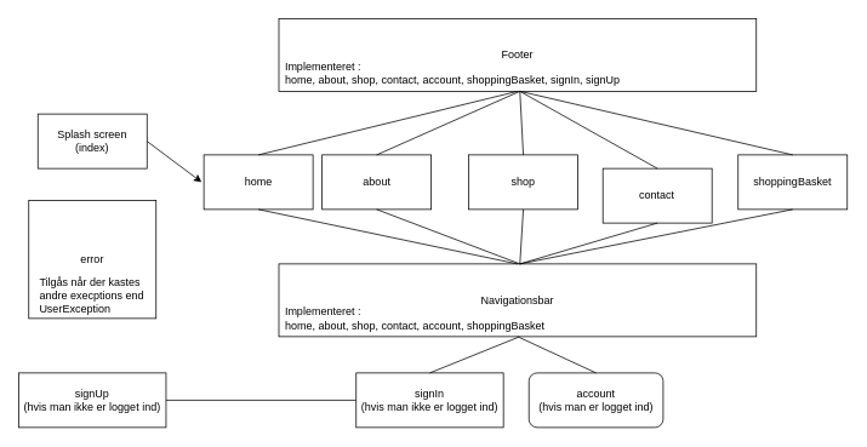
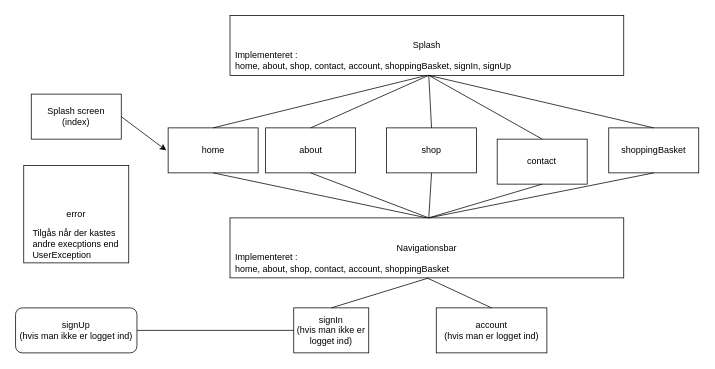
- <mxCell id="7" value="Footer" style="rounded=0;whiteSpace=wrap;html=1;align=center;" parent="1" vertex="1"><mxGeometry x="306" y="20" width="525" height="80" as="geometry" /></mxCell>
+ <mxCell id="7" value="Splash" style="rounded=0;whiteSpace=wrap;html=1;align=center;" parent="1" vertex="1"><mxGeometry x="306" y="20" width="525" height="80" as="geometry" /></mxCell>
- <mxCell id="30" value="signUp&lt;br&gt;(hvis man ikke er logget ind)" style="rounded=0;whiteSpace=wrap;html=1;" parent="1" vertex="1"><mxGeometry x="20.07" y="410" width="161.87" height="60" as="geometry" /></mxCell>
+ <mxCell id="30" value="signUp&lt;br&gt;(hvis man ikke er logget ind)" style="whiteSpace=wrap;html=1;rounded=1;" parent="1" vertex="1"><mxGeometry x="20.07" y="410" width="161.87" height="60" as="geometry" /></mxCell>
- <mxCell id="28" value="signIn&lt;br&gt;(hvis man ikke er logget ind)" style="rounded=0;whiteSpace=wrap;html=1;" parent="1" vertex="1"><mxGeometry x="391" y="410" width="161.87" height="60" as="geometry" /></mxCell>
+ <mxCell id="28" value="signIn&lt;br&gt;(hvis man ikke er logget ind)" style="rounded=0;whiteSpace=wrap;html=1;" parent="1" vertex="1"><mxGeometry x="391" y="410" width="100" height="60" as="geometry" /></mxCell>
- <mxCell id="17" value="account&lt;br&gt;(hvis man er logget ind)" style="whiteSpace=wrap;html=1;rounded=1;" parent="1" vertex="1"><mxGeometry x="581" y="410" width="147.5" height="60" as="geometry" /></mxCell>
+ <mxCell id="17" value="account&lt;br&gt;(hvis man er logget ind)" style="rounded=0;whiteSpace=wrap;html=1;" parent="1" vertex="1"><mxGeometry x="581" y="410" width="147.5" height="60" as="geometry" /></mxCell>
